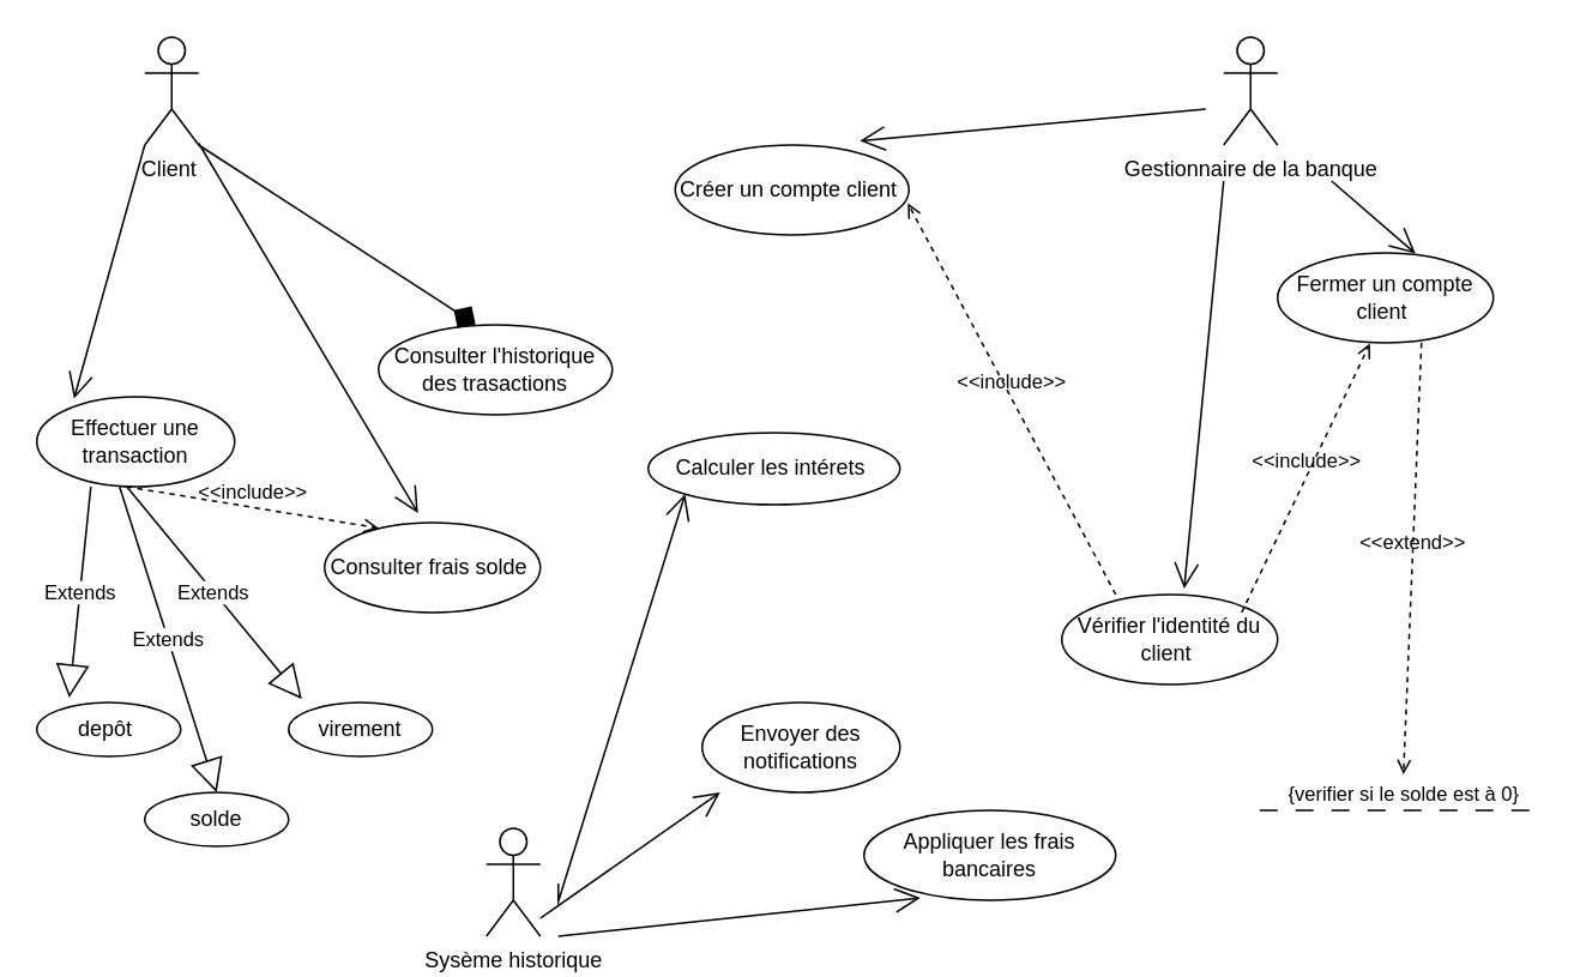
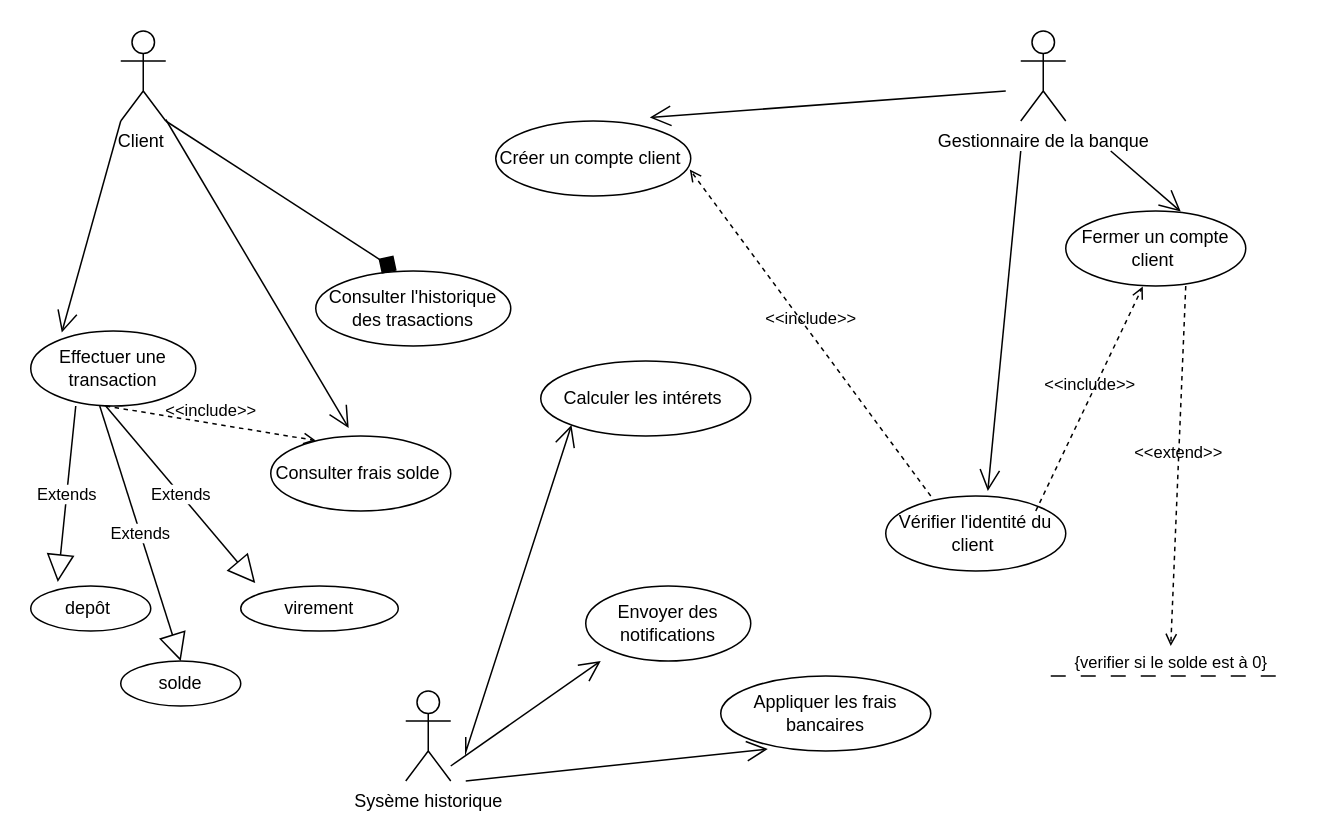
- <mxCell id="12" value="Créer un compte client&amp;nbsp;" style="ellipse;whiteSpace=wrap;html=1;" parent="1" vertex="1"><mxGeometry x="375" y="80" width="130" height="50" as="geometry" /></mxCell>
+ <mxCell id="12" value="Créer un compte client&amp;nbsp;" style="ellipse;whiteSpace=wrap;html=1;" parent="1" vertex="1"><mxGeometry x="330" y="80" width="130" height="50" as="geometry" /></mxCell>
- <mxCell id="11" value="Calculer les intérets&amp;nbsp;" style="ellipse;whiteSpace=wrap;html=1;" parent="1" vertex="1"><mxGeometry x="360" y="240" width="140" height="40" as="geometry" /></mxCell>
+ <mxCell id="11" value="Calculer les intérets&amp;nbsp;" style="ellipse;whiteSpace=wrap;html=1;" parent="1" vertex="1"><mxGeometry x="360" y="240" width="140" height="50" as="geometry" /></mxCell>
- <mxCell id="25" value="virement" style="ellipse;whiteSpace=wrap;html=1;" parent="1" vertex="1"><mxGeometry x="160" y="390" width="80" height="30" as="geometry" /></mxCell>
+ <mxCell id="25" value="virement" style="ellipse;whiteSpace=wrap;html=1;" parent="1" vertex="1"><mxGeometry x="160" y="390" width="105" height="30" as="geometry" /></mxCell>
